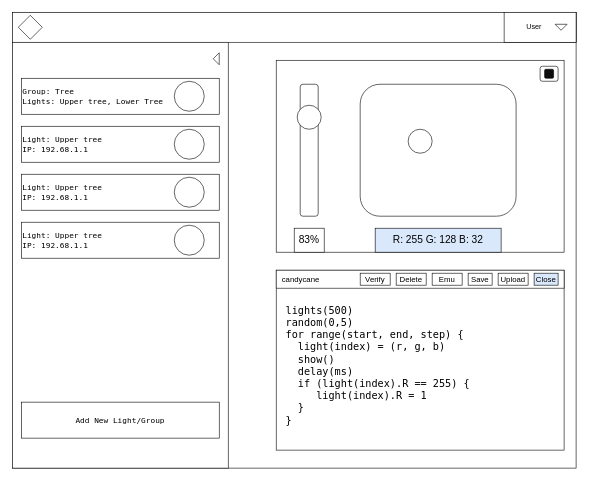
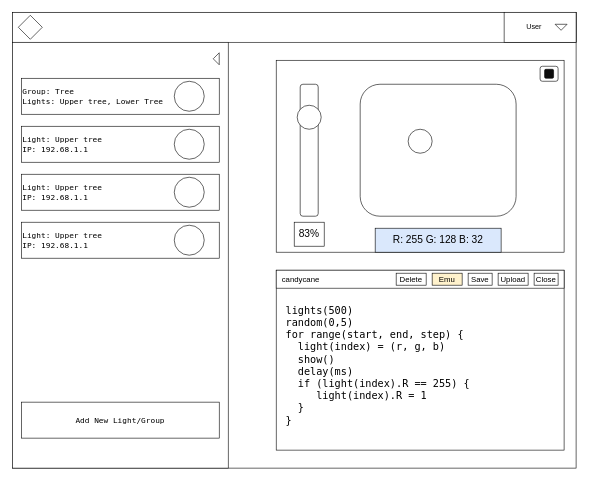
- <mxCell id="18" value="83%" style="rounded=0;whiteSpace=wrap;html=1;fontSize=17;" parent="1" vertex="1"><mxGeometry x="490" y="380" width="50" height="40" as="geometry" /></mxCell>
+ <mxCell id="18" value="83%" style="rounded=0;whiteSpace=wrap;html=1;fontSize=17;" parent="1" vertex="1"><mxGeometry x="490" y="370" width="50" height="40" as="geometry" /></mxCell>
- <mxCell id="36" value="Verify" style="rounded=0;whiteSpace=wrap;html=1;labelBackgroundColor=none;fontSize=13;align=center;fontColor=default;" parent="1" vertex="1"><mxGeometry x="600" y="455" width="50" height="20" as="geometry" /></mxCell>
- <mxCell id="34" value="Emu" style="rounded=0;whiteSpace=wrap;html=1;labelBackgroundColor=none;fontSize=13;align=center;fontColor=default;" parent="1" vertex="1"><mxGeometry x="720" y="455" width="50" height="20" as="geometry" /></mxCell>
+ <mxCell id="34" value="Emu" style="rounded=0;whiteSpace=wrap;html=1;labelBackgroundColor=none;fontSize=13;align=center;fontColor=default;fillColor=#fff2cc;" parent="1" vertex="1"><mxGeometry x="720" y="455" width="50" height="20" as="geometry" /></mxCell>
- <mxCell id="33" value="Close" style="rounded=0;whiteSpace=wrap;html=1;labelBackgroundColor=none;fontSize=13;align=center;fontColor=default;fillColor=#dae8fc;" parent="1" vertex="1"><mxGeometry x="890" y="455" width="40" height="20" as="geometry" /></mxCell>
+ <mxCell id="33" value="Close" style="rounded=0;whiteSpace=wrap;html=1;labelBackgroundColor=none;fontSize=13;align=center;fontColor=default;" parent="1" vertex="1"><mxGeometry x="890" y="455" width="40" height="20" as="geometry" /></mxCell>
